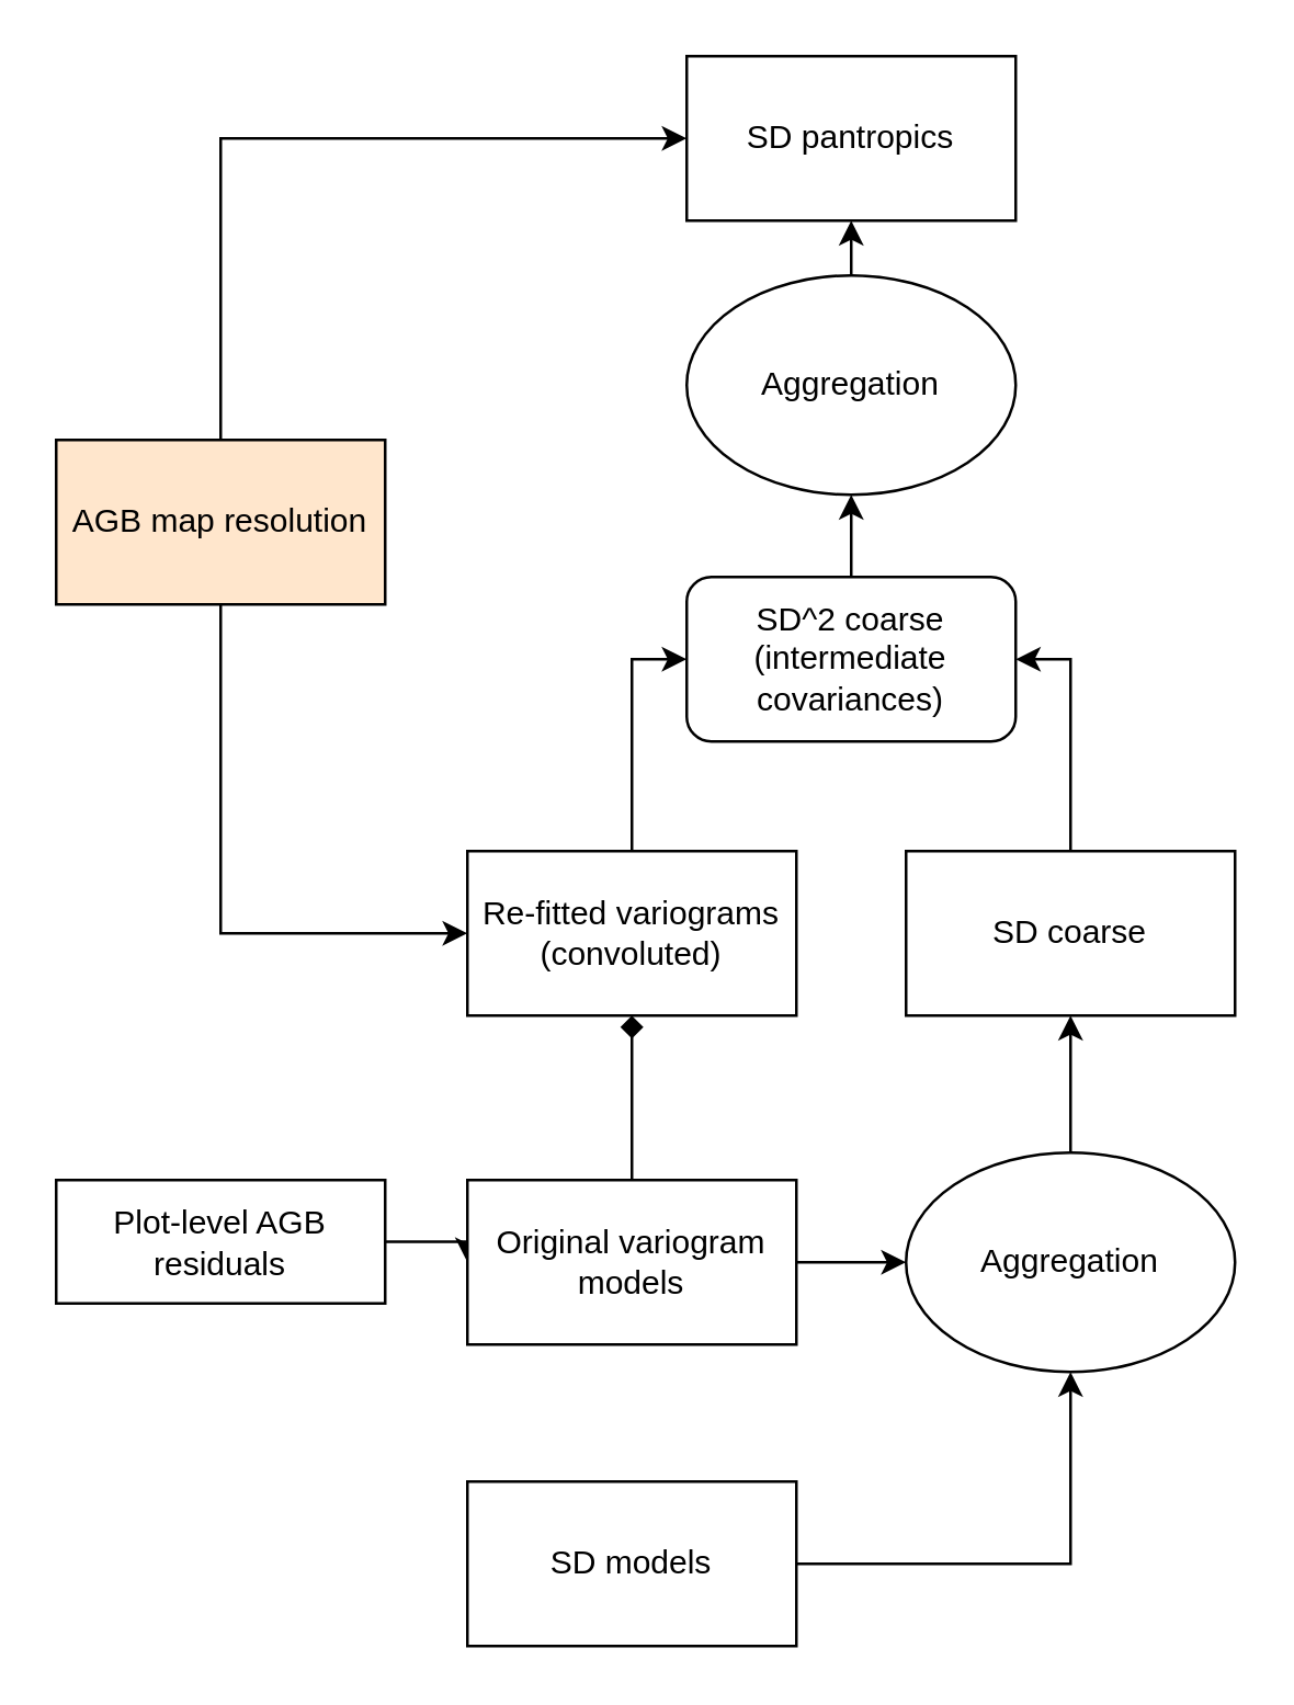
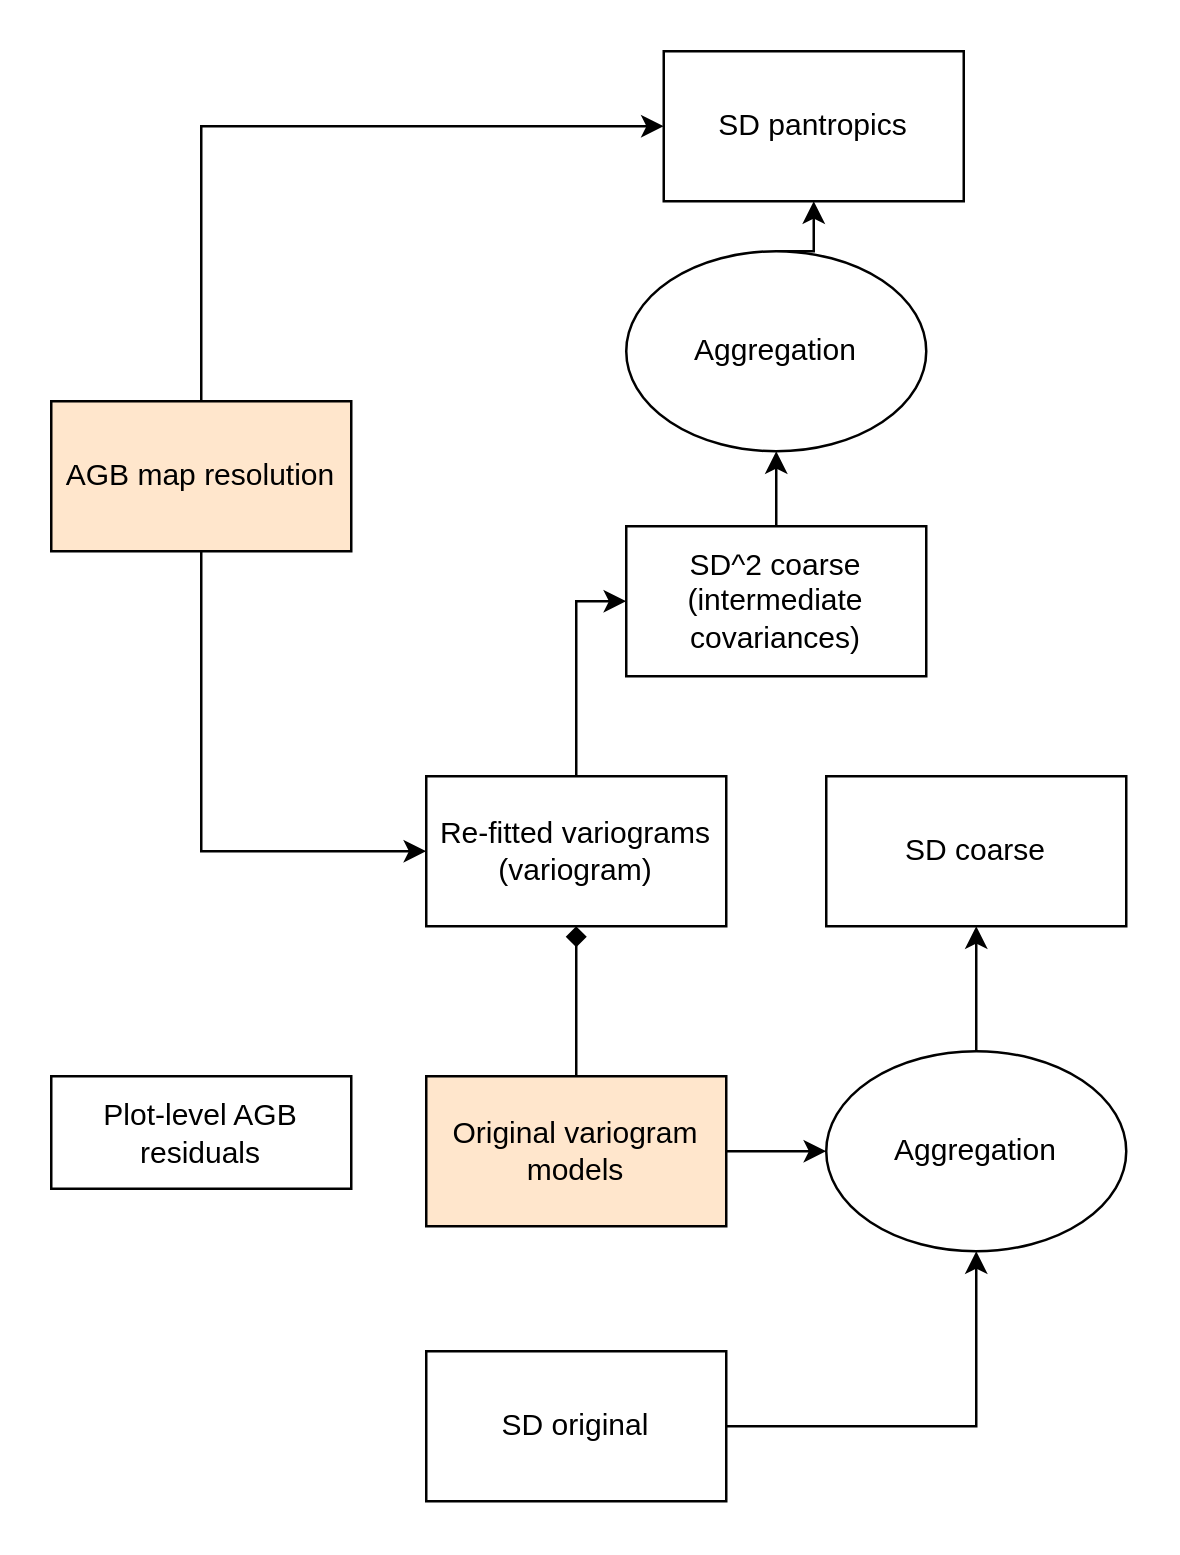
- <mxCell id="17" value="SD pantropics" style="rounded=0;whiteSpace=wrap;html=1;" parent="1" vertex="1"><mxGeometry x="250" y="20" width="120" height="60" as="geometry" /></mxCell>
+ <mxCell id="17" value="SD pantropics" style="rounded=0;whiteSpace=wrap;html=1;" parent="1" vertex="1"><mxGeometry x="265" y="20" width="120" height="60" as="geometry" /></mxCell>
- <mxCell id="19" value="SD^2 coarse&lt;br&gt;(intermediate covariances)" style="whiteSpace=wrap;html=1;rounded=1;" parent="1" vertex="1"><mxGeometry x="250" y="210" width="120" height="60" as="geometry" /></mxCell>
+ <mxCell id="19" value="SD^2 coarse&lt;br&gt;(intermediate covariances)" style="rounded=0;whiteSpace=wrap;html=1;" parent="1" vertex="1"><mxGeometry x="250" y="210" width="120" height="60" as="geometry" /></mxCell>
- <mxCell id="9" style="edgeStyle=orthogonalEdgeStyle;rounded=0;orthogonalLoop=1;jettySize=auto;html=1;exitX=0.5;exitY=0;exitDx=0;exitDy=0;entryX=1;entryY=0.5;entryDx=0;entryDy=0;" parent="1" source="10" target="19" edge="1"><mxGeometry relative="1" as="geometry" /></mxCell>
- <mxCell id="12" value="Re-fitted variograms (convoluted)" style="rounded=0;whiteSpace=wrap;html=1;" parent="1" vertex="1"><mxGeometry x="170" y="310" width="120" height="60" as="geometry" /></mxCell>
+ <mxCell id="12" value="Re-fitted variograms (variogram)" style="rounded=0;whiteSpace=wrap;html=1;" parent="1" vertex="1"><mxGeometry x="170" y="310" width="120" height="60" as="geometry" /></mxCell>
- <mxCell id="2" style="edgeStyle=orthogonalEdgeStyle;rounded=0;orthogonalLoop=1;jettySize=auto;html=1;exitX=1;exitY=0.5;exitDx=0;exitDy=0;entryX=0;entryY=0.5;entryDx=0;entryDy=0;" parent="1" source="3" target="6" edge="1"><mxGeometry relative="1" as="geometry" /></mxCell>
- <mxCell id="6" value="Original variogram models" style="rounded=0;whiteSpace=wrap;html=1;" parent="1" vertex="1"><mxGeometry x="170" y="430" width="120" height="60" as="geometry" /></mxCell>
+ <mxCell id="6" value="Original variogram models" style="rounded=0;whiteSpace=wrap;html=1;fillColor=#ffe6cc;" parent="1" vertex="1"><mxGeometry x="170" y="430" width="120" height="60" as="geometry" /></mxCell>
- <mxCell id="14" value="SD models" style="rounded=0;whiteSpace=wrap;html=1;" parent="1" vertex="1"><mxGeometry x="170" y="540" width="120" height="60" as="geometry" /></mxCell>
+ <mxCell id="14" value="SD original" style="rounded=0;whiteSpace=wrap;html=1;" parent="1" vertex="1"><mxGeometry x="170" y="540" width="120" height="60" as="geometry" /></mxCell>
